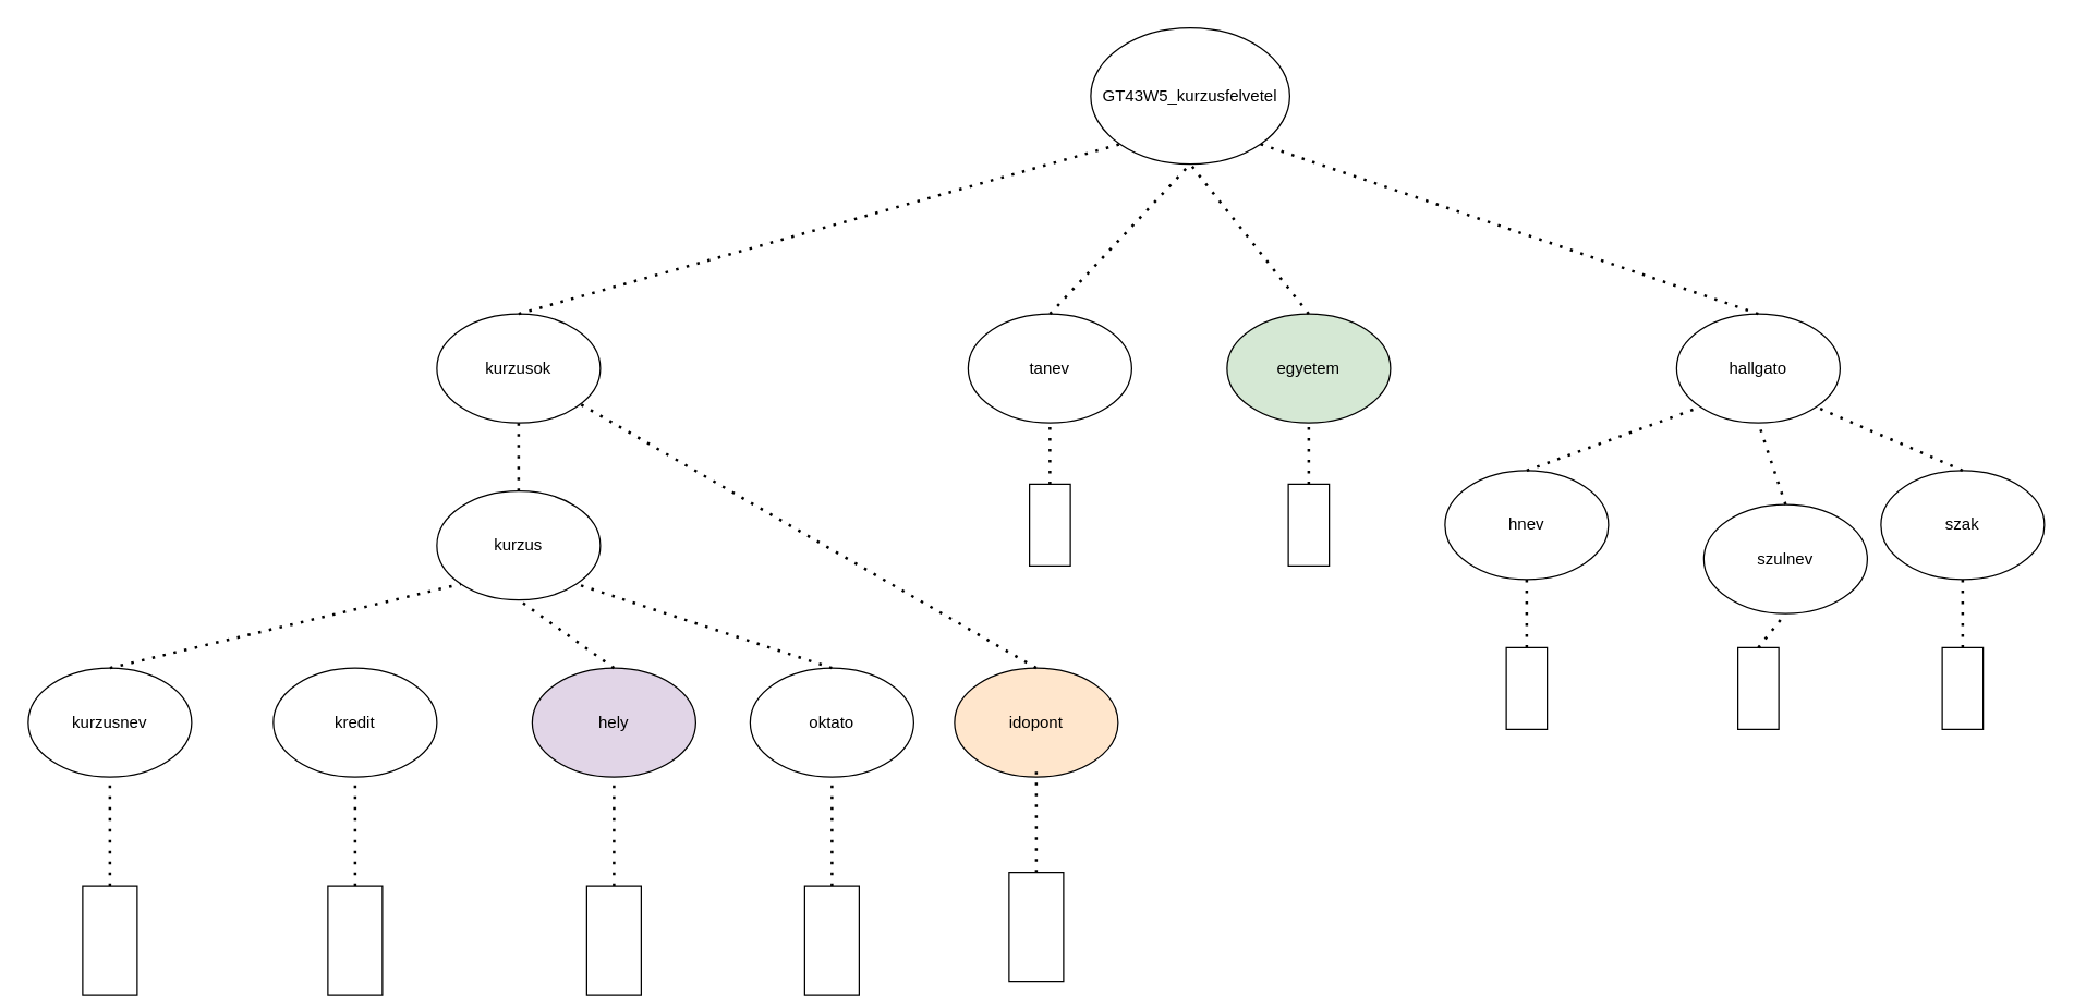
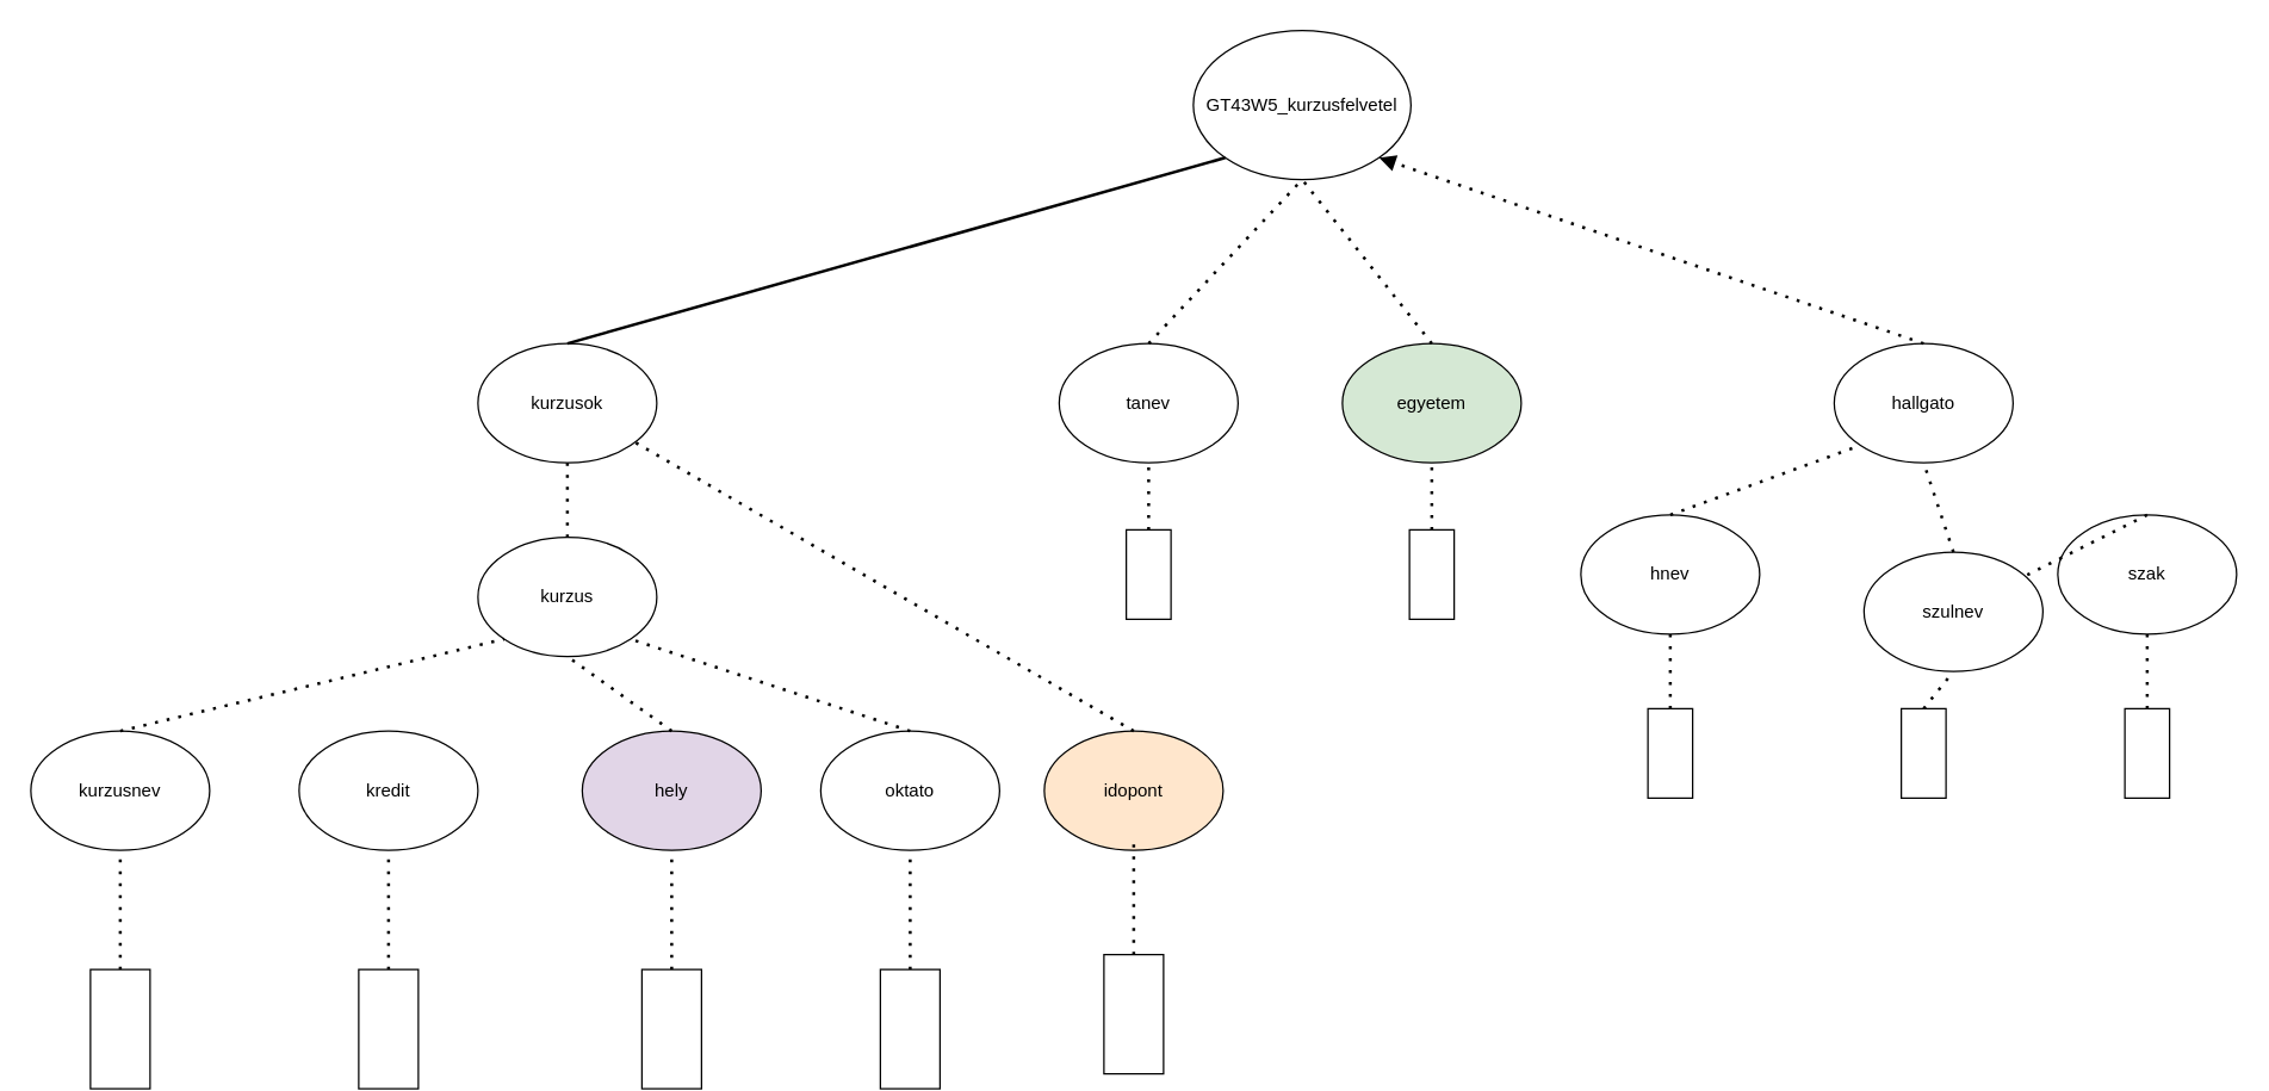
- <mxCell id="10" value="" style="endArrow=none;dashed=1;html=1;dashPattern=1 3;strokeWidth=2;rounded=0;entryX=1;entryY=1;entryDx=0;entryDy=0;exitX=0.5;exitY=0;exitDx=0;exitDy=0;" edge="1" parent="1" source="5" target="2"><mxGeometry width="50" height="50" relative="1" as="geometry"><mxPoint x="1090" y="210" as="sourcePoint" /><mxPoint x="1193" y="110" as="targetPoint" /></mxGeometry></mxCell>
+ <mxCell id="10" value="" style="endArrow=block;dashed=1;html=1;dashPattern=1 3;strokeWidth=2;rounded=0;entryX=1;entryY=1;entryDx=0;entryDy=0;exitX=0.5;exitY=0;exitDx=0;exitDy=0;" edge="1" parent="1" source="5" target="2"><mxGeometry width="50" height="50" relative="1" as="geometry"><mxPoint x="1090" y="210" as="sourcePoint" /><mxPoint x="1193" y="110" as="targetPoint" /></mxGeometry></mxCell>
- <mxCell id="8" value="" style="endArrow=none;dashed=1;html=1;dashPattern=1 3;strokeWidth=2;rounded=0;entryX=0;entryY=1;entryDx=0;entryDy=0;exitX=0.5;exitY=0;exitDx=0;exitDy=0;" edge="1" parent="1" source="3" target="2"><mxGeometry width="50" height="50" relative="1" as="geometry"><mxPoint x="550" y="220" as="sourcePoint" /><mxPoint x="653" y="120" as="targetPoint" /></mxGeometry></mxCell>
+ <mxCell id="8" value="" style="endArrow=none;dashed=0;html=1;dashPattern=1 3;strokeWidth=2;rounded=0;entryX=0;entryY=1;entryDx=0;entryDy=0;exitX=0.5;exitY=0;exitDx=0;exitDy=0;" edge="1" parent="1" source="3" target="2"><mxGeometry width="50" height="50" relative="1" as="geometry"><mxPoint x="550" y="220" as="sourcePoint" /><mxPoint x="653" y="120" as="targetPoint" /></mxGeometry></mxCell>
- <mxCell id="26" value="" style="endArrow=none;dashed=1;html=1;dashPattern=1 3;strokeWidth=2;rounded=0;entryX=1;entryY=1;entryDx=0;entryDy=0;exitX=0.5;exitY=0;exitDx=0;exitDy=0;" edge="1" parent="1" source="21" target="5"><mxGeometry width="50" height="50" relative="1" as="geometry"><mxPoint x="1410" y="320" as="sourcePoint" /><mxPoint x="1460" y="270" as="targetPoint" /></mxGeometry></mxCell>
+ <mxCell id="26" value="" style="endArrow=none;dashed=1;html=1;dashPattern=1 3;strokeWidth=2;rounded=0;exitX=0.5;exitY=0;exitDx=0;exitDy=0;" edge="1" parent="1" source="21" target="18"><mxGeometry width="50" height="50" relative="1" as="geometry"><mxPoint x="1410" y="320" as="sourcePoint" /><mxPoint x="1460" y="270" as="targetPoint" /></mxGeometry></mxCell>
